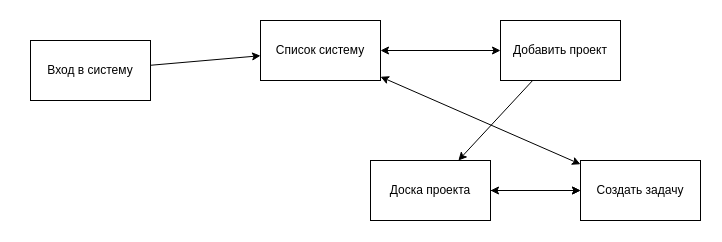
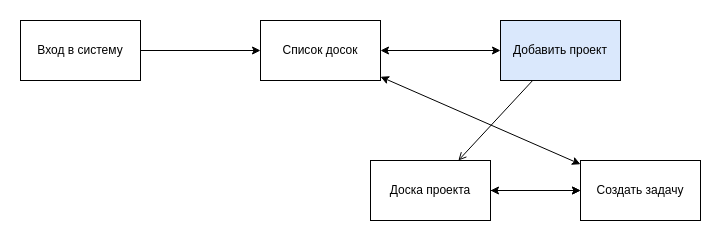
- <mxCell id="7" value="Список систему" style="rounded=0;whiteSpace=wrap;html=1;" vertex="1" parent="1"><mxGeometry x="260" y="20" width="120" height="60" as="geometry" /></mxCell>
+ <mxCell id="7" value="Список досок" style="rounded=0;whiteSpace=wrap;html=1;" vertex="1" parent="1"><mxGeometry x="260" y="20" width="120" height="60" as="geometry" /></mxCell>
- <mxCell id="13" value="Добавить проект" style="rounded=0;whiteSpace=wrap;html=1;" vertex="1" parent="1"><mxGeometry x="500" y="20" width="120" height="60" as="geometry" /></mxCell>
+ <mxCell id="13" value="Добавить проект" style="rounded=0;whiteSpace=wrap;html=1;fillColor=#dae8fc;" vertex="1" parent="1"><mxGeometry x="500" y="20" width="120" height="60" as="geometry" /></mxCell>
- <mxCell id="3" value="Вход в систему" style="rounded=0;whiteSpace=wrap;html=1;" vertex="1" parent="1"><mxGeometry x="30" y="40" width="120" height="60" as="geometry" /></mxCell>
+ <mxCell id="3" value="Вход в систему" style="rounded=0;whiteSpace=wrap;html=1;" vertex="1" parent="1"><mxGeometry x="20" y="20" width="120" height="60" as="geometry" /></mxCell>
- <mxCell id="12" style="edgeStyle=none;rounded=0;orthogonalLoop=1;jettySize=auto;html=1;" edge="1" parent="1" source="13" target="9"><mxGeometry relative="1" as="geometry" /></mxCell>
+ <mxCell id="12" style="edgeStyle=none;rounded=0;orthogonalLoop=1;jettySize=auto;html=1;endArrow=open;" edge="1" parent="1" source="13" target="9"><mxGeometry relative="1" as="geometry" /></mxCell>
